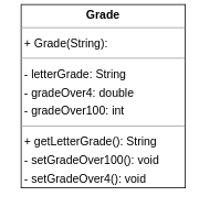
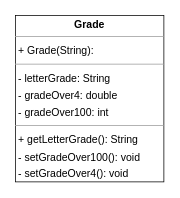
- <mxCell id="2" value="&lt;p style=&quot;margin:0px;margin-top:4px;text-align:center;&quot;&gt;&lt;b&gt;Grade&lt;/b&gt;&lt;/p&gt;&lt;hr size=&quot;1&quot;/&gt;&lt;p style=&quot;margin:0 0 0 4px;line-height:1.6;&quot;&gt;+ Grade(String): &lt;/p&gt;&lt;hr size=&quot;1&quot;/&gt;&lt;p style=&quot;margin:0 0 0 4px;line-height:1.6;&quot;&gt;- letterGrade: String&lt;br/&gt;- gradeOver4: double&lt;br/&gt;- gradeOver100: int&lt;/p&gt;&lt;hr size=&quot;1&quot;/&gt;&lt;p style=&quot;margin:0 0 0 4px;line-height:1.6;&quot;&gt;+ getLetterGrade(): String&lt;br/&gt;- setGradeOver100(): void&lt;br/&gt;- setGradeOver4(): void&lt;br/&gt;+ getGradeOver4(): double&lt;/p&gt;" style="verticalAlign=top;align=left;overflow=fill;fontSize=14;fontFamily=Helvetica;html=1;rounded=0;shadow=0;comic=0;labelBackgroundColor=none;strokeWidth=1;" vertex="1" parent="1"><mxGeometry x="25" y="5" width="198" height="222" as="geometry" /></mxCell>
+ <mxCell id="2" value="&lt;p style=&quot;margin:0px;margin-top:4px;text-align:center;&quot;&gt;&lt;b&gt;Grade&lt;/b&gt;&lt;/p&gt;&lt;hr size=&quot;1&quot;/&gt;&lt;p style=&quot;margin:0 0 0 4px;line-height:1.6;&quot;&gt;+ Grade(String): &lt;/p&gt;&lt;hr size=&quot;1&quot;/&gt;&lt;p style=&quot;margin:0 0 0 4px;line-height:1.6;&quot;&gt;- letterGrade: String&lt;br/&gt;- gradeOver4: double&lt;br/&gt;- gradeOver100: int&lt;/p&gt;&lt;hr size=&quot;1&quot;/&gt;&lt;p style=&quot;margin:0 0 0 4px;line-height:1.6;&quot;&gt;+ getLetterGrade(): String&lt;br/&gt;- setGradeOver100(): void&lt;br/&gt;- setGradeOver4(): void&lt;br/&gt;+ getGradeOver4(): double&lt;/p&gt;" style="verticalAlign=top;align=left;overflow=fill;fontSize=14;fontFamily=Helvetica;html=1;rounded=0;shadow=0;comic=0;labelBackgroundColor=none;strokeWidth=1;" vertex="1" parent="1"><mxGeometry x="20" y="20" width="198" height="222" as="geometry" /></mxCell>
